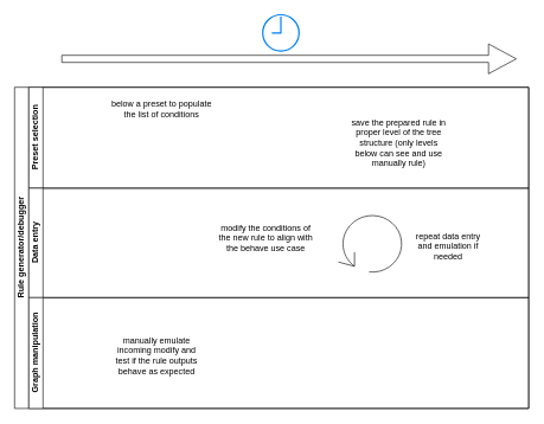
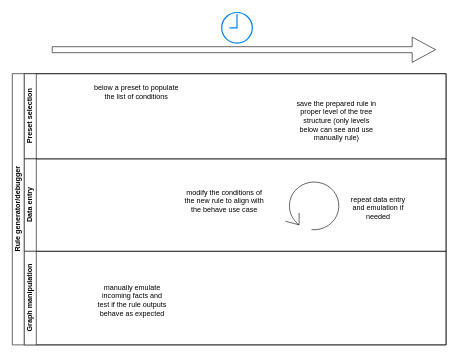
- <mxCell id="16" value="manually emulate incoming modify and test if the rule outputs behave as expected" style="text;html=1;strokeColor=none;fillColor=none;align=center;verticalAlign=middle;whiteSpace=wrap;rounded=0;" vertex="1" parent="13"><mxGeometry x="120" y="44.5" width="120" height="75.5" as="geometry" /></mxCell>
+ <mxCell id="16" value="manually emulate incoming facts and test if the rule outputs behave as expected" style="text;html=1;strokeColor=none;fillColor=none;align=center;verticalAlign=middle;whiteSpace=wrap;rounded=0;" vertex="1" parent="13"><mxGeometry x="120" y="44.5" width="120" height="75.5" as="geometry" /></mxCell>
